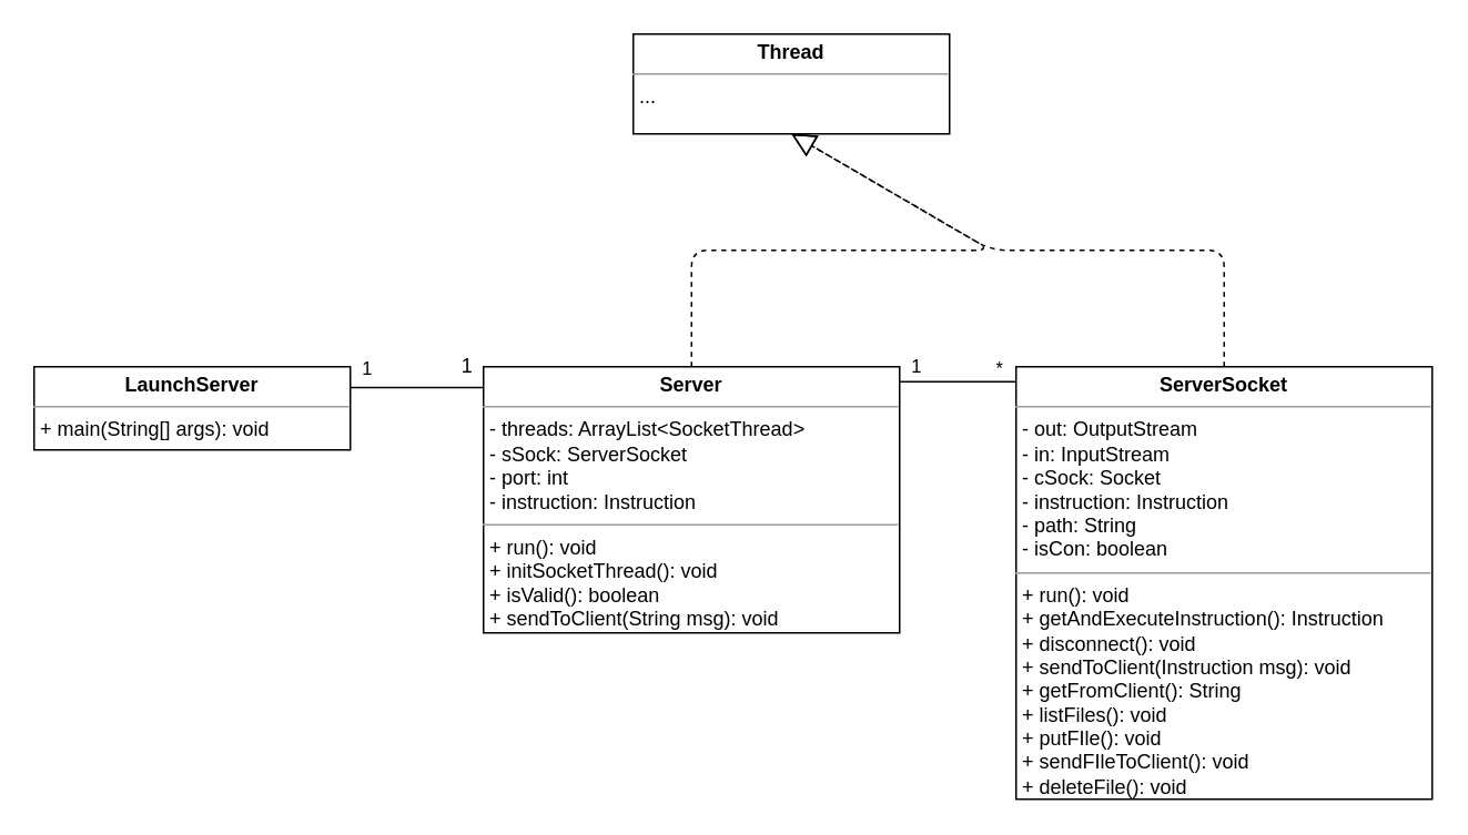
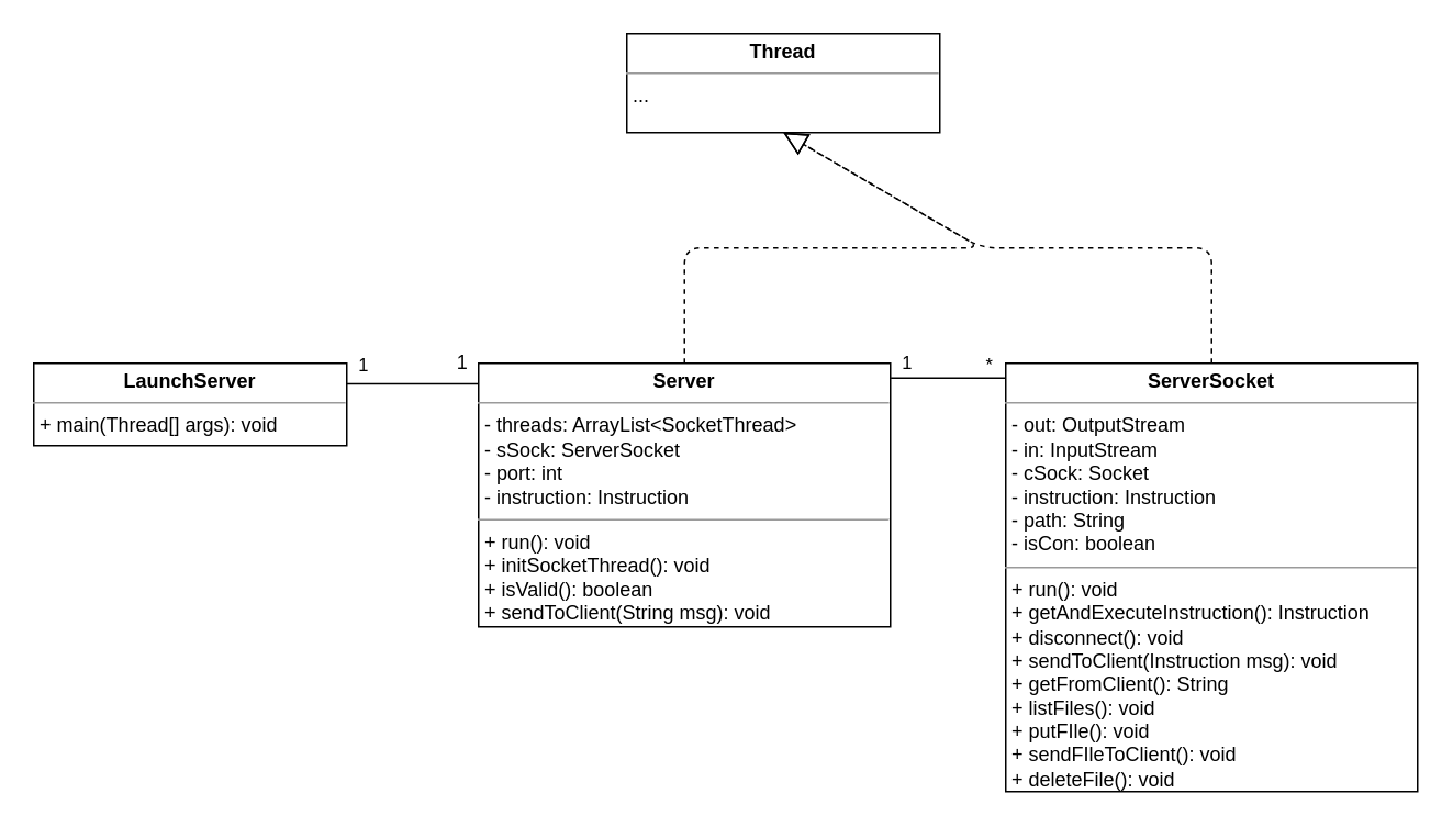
- <mxCell id="3" value="&lt;p style=&quot;margin: 0px ; margin-top: 4px ; text-align: center&quot;&gt;&lt;b&gt;LaunchServer&lt;/b&gt;&lt;/p&gt;&lt;hr size=&quot;1&quot;&gt;&lt;p style=&quot;margin: 0px ; margin-left: 4px&quot;&gt;+ main(String[] args): void&lt;/p&gt;" style="verticalAlign=top;align=left;overflow=fill;fontSize=12;fontFamily=Helvetica;html=1;rounded=0;shadow=0;comic=0;labelBackgroundColor=none;strokeWidth=1" vertex="1" parent="1"><mxGeometry x="20" y="220" width="190" height="50" as="geometry" /></mxCell>
+ <mxCell id="3" value="&lt;p style=&quot;margin: 0px ; margin-top: 4px ; text-align: center&quot;&gt;&lt;b&gt;LaunchServer&lt;/b&gt;&lt;/p&gt;&lt;hr size=&quot;1&quot;&gt;&lt;p style=&quot;margin: 0px ; margin-left: 4px&quot;&gt;+ main(Thread[] args): void&lt;/p&gt;" style="verticalAlign=top;align=left;overflow=fill;fontSize=12;fontFamily=Helvetica;html=1;rounded=0;shadow=0;comic=0;labelBackgroundColor=none;strokeWidth=1" vertex="1" parent="1"><mxGeometry x="20" y="220" width="190" height="50" as="geometry" /></mxCell>
